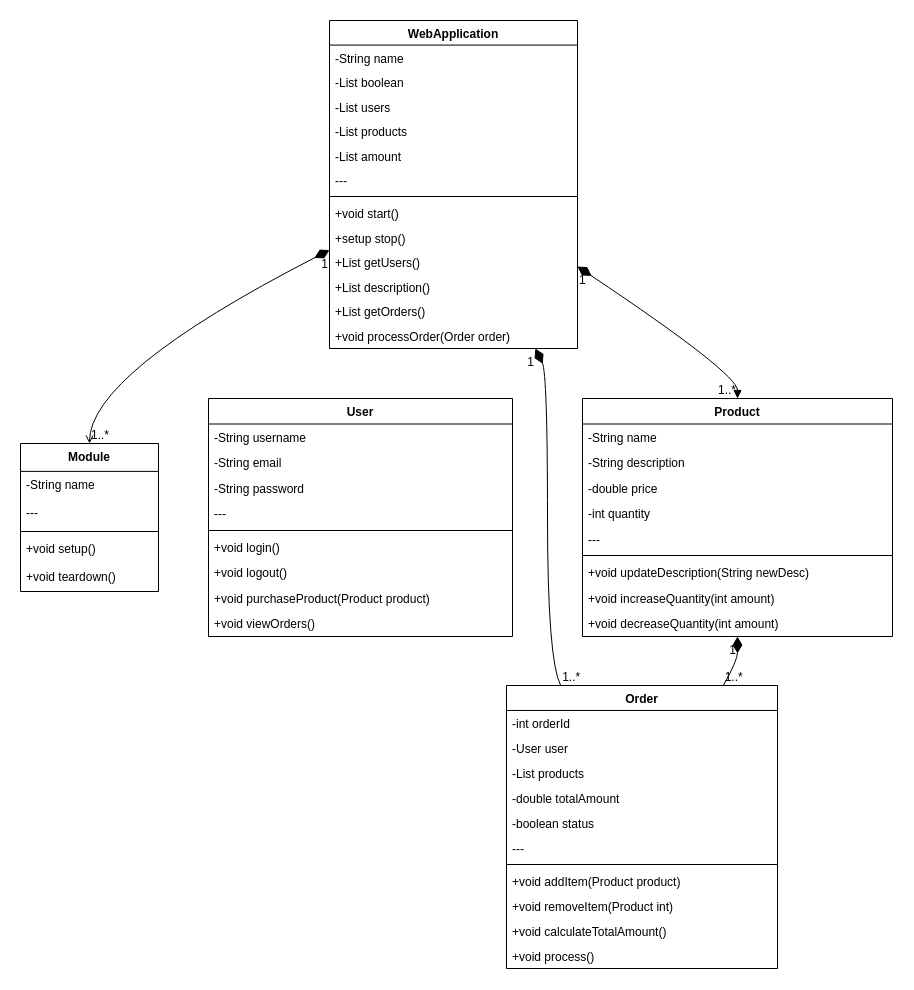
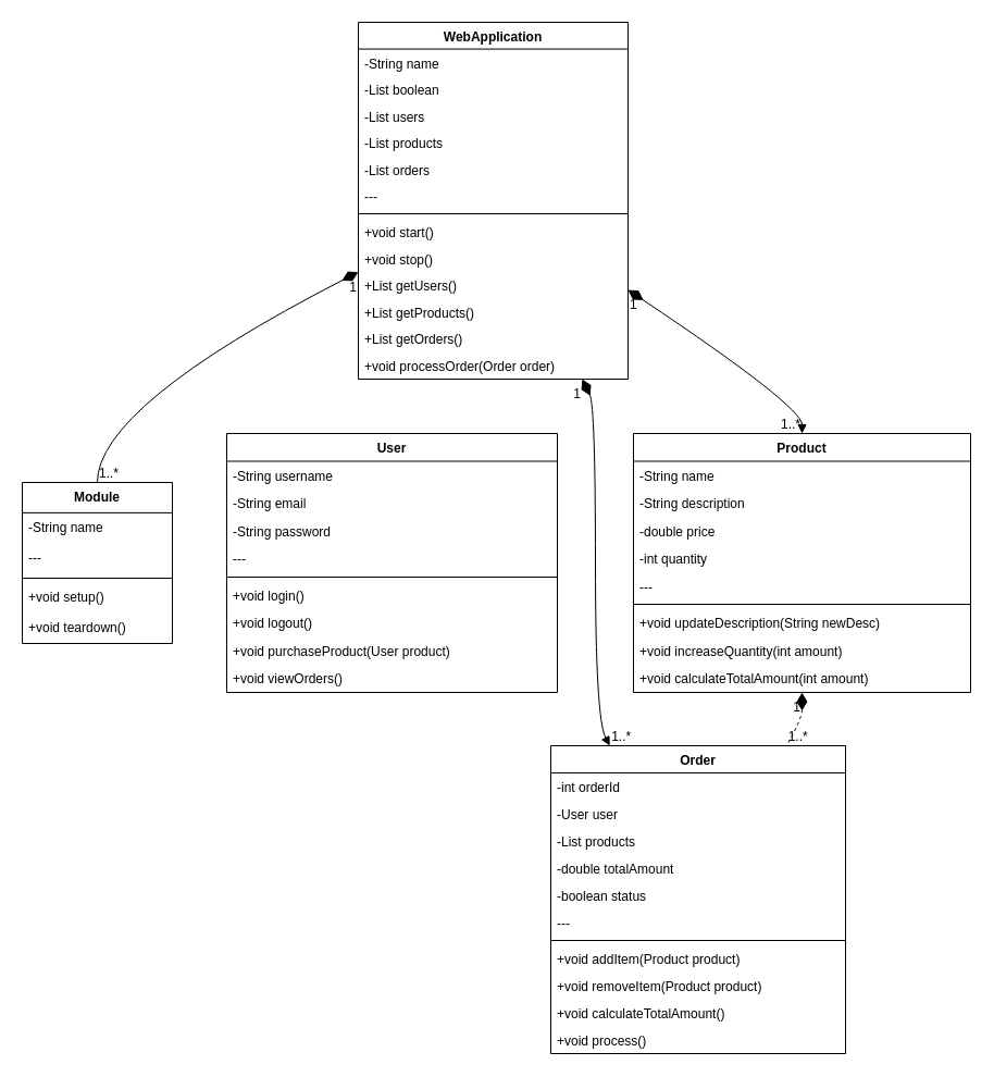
- <mxCell id="7" value="-List amount" style="text;strokeColor=none;fillColor=none;align=left;verticalAlign=top;spacingLeft=4;spacingRight=4;overflow=hidden;rotatable=0;points=[[0,0.5],[1,0.5]];portConstraint=eastwest;" vertex="1" parent="2"><mxGeometry y="123" width="248" height="25" as="geometry" /></mxCell>
+ <mxCell id="7" value="-List orders" style="text;strokeColor=none;fillColor=none;align=left;verticalAlign=top;spacingLeft=4;spacingRight=4;overflow=hidden;rotatable=0;points=[[0,0.5],[1,0.5]];portConstraint=eastwest;" vertex="1" parent="2"><mxGeometry y="123" width="248" height="25" as="geometry" /></mxCell>
- <mxCell id="11" value="+setup stop()" style="text;strokeColor=none;fillColor=none;align=left;verticalAlign=top;spacingLeft=4;spacingRight=4;overflow=hidden;rotatable=0;points=[[0,0.5],[1,0.5]];portConstraint=eastwest;" vertex="1" parent="2"><mxGeometry y="205" width="248" height="25" as="geometry" /></mxCell>
+ <mxCell id="11" value="+void stop()" style="text;strokeColor=none;fillColor=none;align=left;verticalAlign=top;spacingLeft=4;spacingRight=4;overflow=hidden;rotatable=0;points=[[0,0.5],[1,0.5]];portConstraint=eastwest;" vertex="1" parent="2"><mxGeometry y="205" width="248" height="25" as="geometry" /></mxCell>
- <mxCell id="13" value="+List description()" style="text;strokeColor=none;fillColor=none;align=left;verticalAlign=top;spacingLeft=4;spacingRight=4;overflow=hidden;rotatable=0;points=[[0,0.5],[1,0.5]];portConstraint=eastwest;" vertex="1" parent="2"><mxGeometry y="254" width="248" height="25" as="geometry" /></mxCell>
+ <mxCell id="13" value="+List getProducts()" style="text;strokeColor=none;fillColor=none;align=left;verticalAlign=top;spacingLeft=4;spacingRight=4;overflow=hidden;rotatable=0;points=[[0,0.5],[1,0.5]];portConstraint=eastwest;" vertex="1" parent="2"><mxGeometry y="254" width="248" height="25" as="geometry" /></mxCell>
- <mxCell id="54" value="" style="curved=1;startArrow=diamondThin;startSize=14;startFill=1;endArrow=open;exitX=0;exitY=0.7;entryX=0.5;entryY=0;" edge="1" parent="1" source="2" target="16"><mxGeometry relative="1" as="geometry"><Array as="points"><mxPoint x="89" y="373" /></Array></mxGeometry></mxCell>
+ <mxCell id="54" value="" style="curved=1;startArrow=diamondThin;startSize=14;startFill=1;endArrow=none;exitX=0;exitY=0.7;entryX=0.5;entryY=0;" edge="1" parent="1" source="2" target="16"><mxGeometry relative="1" as="geometry"><Array as="points"><mxPoint x="89" y="373" /></Array></mxGeometry></mxCell>
- <mxCell id="30" value="+void purchaseProduct(Product product)" style="text;strokeColor=none;fillColor=none;align=left;verticalAlign=top;spacingLeft=4;spacingRight=4;overflow=hidden;rotatable=0;points=[[0,0.5],[1,0.5]];portConstraint=eastwest;" vertex="1" parent="22"><mxGeometry y="187" width="304" height="26" as="geometry" /></mxCell>
+ <mxCell id="30" value="+void purchaseProduct(User product)" style="text;strokeColor=none;fillColor=none;align=left;verticalAlign=top;spacingLeft=4;spacingRight=4;overflow=hidden;rotatable=0;points=[[0,0.5],[1,0.5]];portConstraint=eastwest;" vertex="1" parent="22"><mxGeometry y="187" width="304" height="26" as="geometry" /></mxCell>
- <mxCell id="41" value="+void decreaseQuantity(int amount)" style="text;strokeColor=none;fillColor=none;align=left;verticalAlign=top;spacingLeft=4;spacingRight=4;overflow=hidden;rotatable=0;points=[[0,0.5],[1,0.5]];portConstraint=eastwest;" vertex="1" parent="32"><mxGeometry y="212" width="310" height="26" as="geometry" /></mxCell>
+ <mxCell id="41" value="+void calculateTotalAmount(int amount)" style="text;strokeColor=none;fillColor=none;align=left;verticalAlign=top;spacingLeft=4;spacingRight=4;overflow=hidden;rotatable=0;points=[[0,0.5],[1,0.5]];portConstraint=eastwest;" vertex="1" parent="32"><mxGeometry y="212" width="310" height="26" as="geometry" /></mxCell>
- <mxCell id="60" value="" style="curved=1;startArrow=diamondThin;startSize=14;startFill=1;endArrow=none;exitX=0.83;exitY=1;entryX=0.2;entryY=0;" edge="1" parent="1" source="2" target="42"><mxGeometry relative="1" as="geometry"><Array as="points"><mxPoint x="547" y="373" /><mxPoint x="547" y="660" /></Array></mxGeometry></mxCell>
+ <mxCell id="60" value="" style="curved=1;startArrow=diamondThin;startSize=14;startFill=1;endArrow=block;exitX=0.83;exitY=1;entryX=0.2;entryY=0;" edge="1" parent="1" source="2" target="42"><mxGeometry relative="1" as="geometry"><Array as="points"><mxPoint x="547" y="373" /><mxPoint x="547" y="660" /></Array></mxGeometry></mxCell>
- <mxCell id="63" value="" style="curved=1;startArrow=diamondThin;startSize=14;startFill=1;endArrow=none;exitX=0.5;exitY=1;entryX=0.8;entryY=0;" edge="1" parent="1" source="32" target="42"><mxGeometry relative="1" as="geometry"><Array as="points"><mxPoint x="737" y="660" /></Array></mxGeometry></mxCell>
+ <mxCell id="63" value="" style="curved=1;startArrow=diamondThin;startSize=14;startFill=1;endArrow=none;exitX=0.5;exitY=1;entryX=0.8;entryY=0;dashed=1;" edge="1" parent="1" source="32" target="42"><mxGeometry relative="1" as="geometry"><Array as="points"><mxPoint x="737" y="660" /></Array></mxGeometry></mxCell>
- <mxCell id="51" value="+void removeItem(Product int)" style="text;strokeColor=none;fillColor=none;align=left;verticalAlign=top;spacingLeft=4;spacingRight=4;overflow=hidden;rotatable=0;points=[[0,0.5],[1,0.5]];portConstraint=eastwest;" vertex="1" parent="42"><mxGeometry y="208" width="271" height="25" as="geometry" /></mxCell>
+ <mxCell id="51" value="+void removeItem(Product product)" style="text;strokeColor=none;fillColor=none;align=left;verticalAlign=top;spacingLeft=4;spacingRight=4;overflow=hidden;rotatable=0;points=[[0,0.5],[1,0.5]];portConstraint=eastwest;" vertex="1" parent="42"><mxGeometry y="208" width="271" height="25" as="geometry" /></mxCell>
